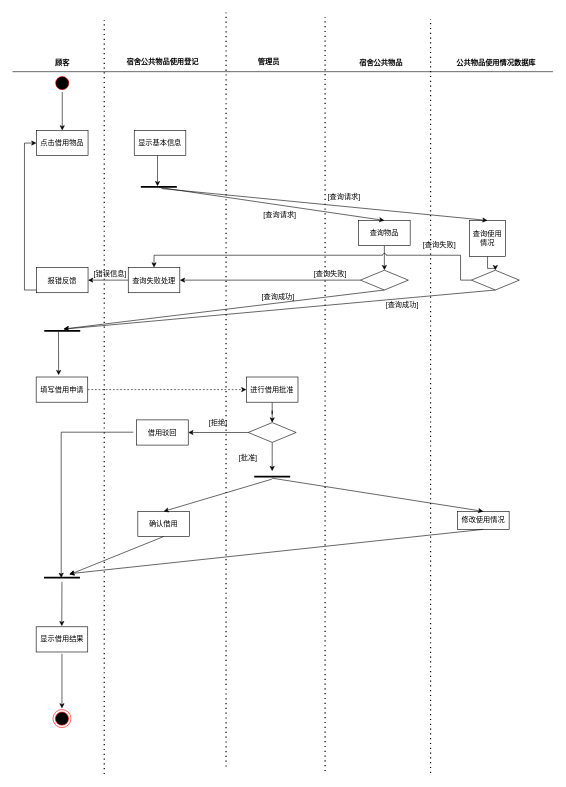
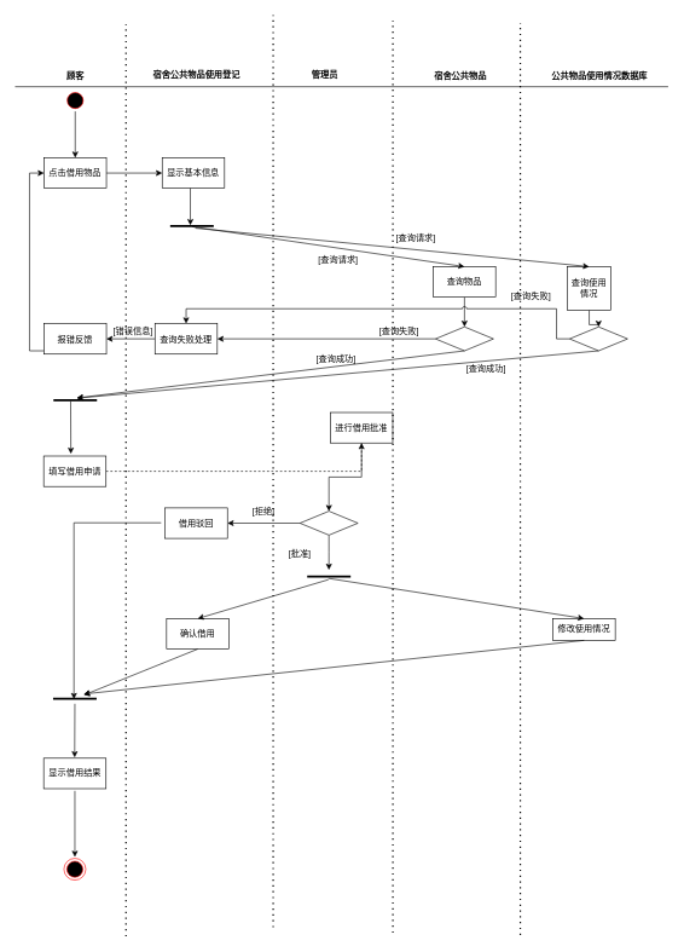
+ <mxCell id="9" style="edgeStyle=orthogonalEdgeStyle;rounded=0;orthogonalLoop=1;jettySize=auto;html=1;" edge="1" parent="1" source="10" target="11"><mxGeometry relative="1" as="geometry" /></mxCell>
- <mxCell id="48" value="进行借用批准" style="html=1;whiteSpace=wrap;" vertex="1" parent="1"><mxGeometry x="410" y="628" width="86" height="42" as="geometry" /></mxCell>
+ <mxCell id="48" value="进行借用批准" style="html=1;whiteSpace=wrap;" vertex="1" parent="1"><mxGeometry x="455" y="568" width="86" height="42" as="geometry" /></mxCell>
